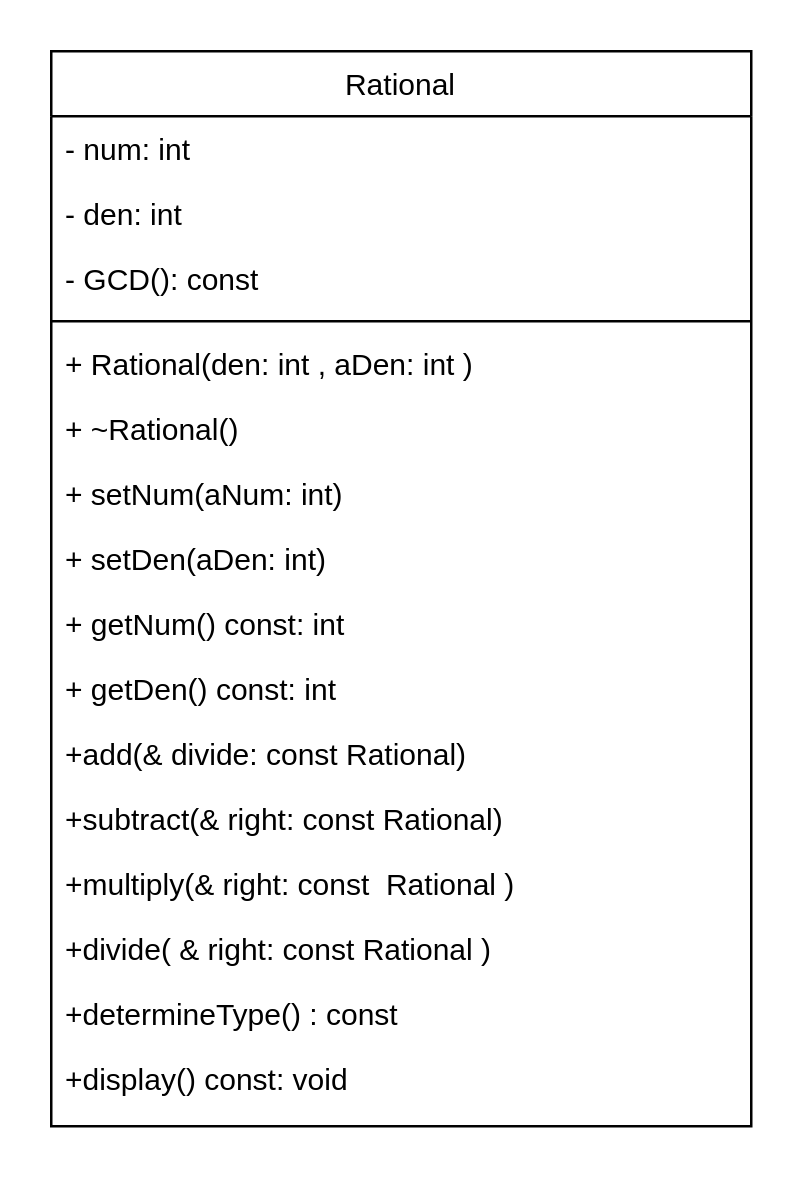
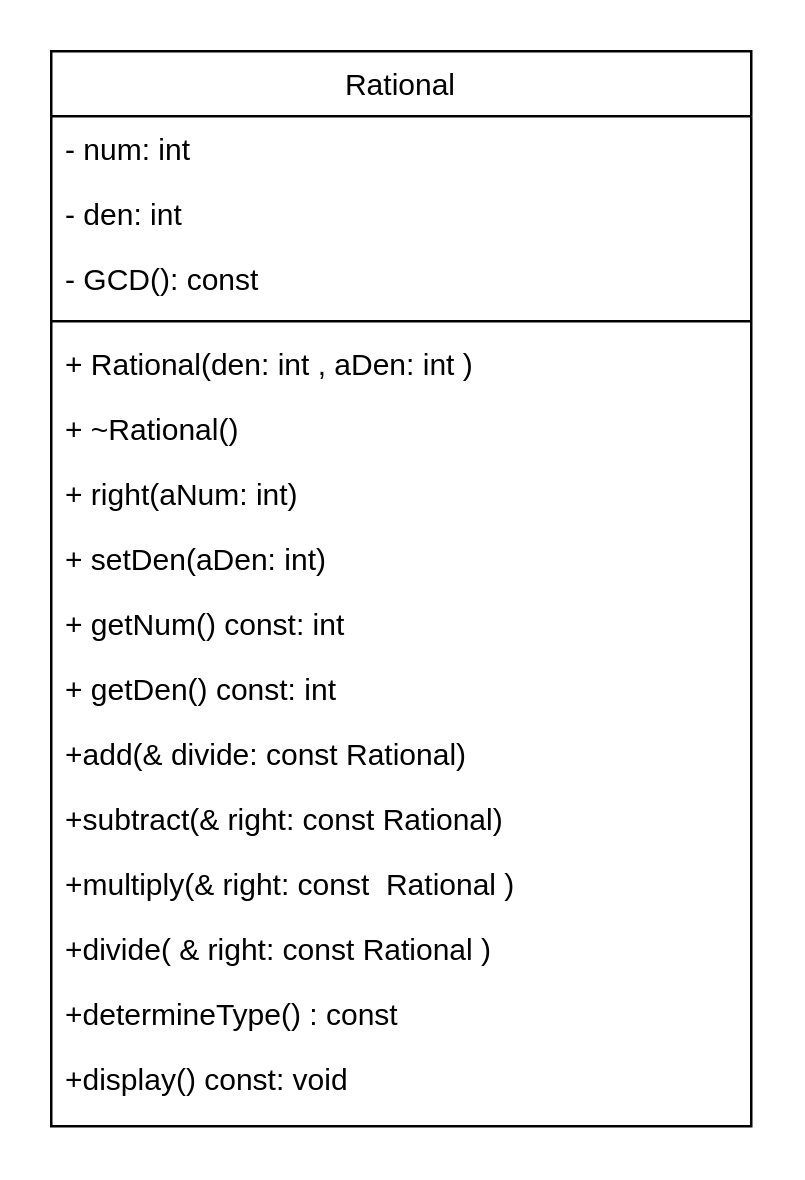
- <mxCell id="9" value="+ setNum(aNum: int)" style="text;align=left;verticalAlign=top;spacingLeft=4;spacingRight=4;overflow=hidden;rotatable=0;points=[[0,0.5],[1,0.5]];portConstraint=eastwest;" vertex="1" parent="2"><mxGeometry y="164" width="280" height="26" as="geometry" /></mxCell>
+ <mxCell id="9" value="+ right(aNum: int)" style="text;align=left;verticalAlign=top;spacingLeft=4;spacingRight=4;overflow=hidden;rotatable=0;points=[[0,0.5],[1,0.5]];portConstraint=eastwest;" vertex="1" parent="2"><mxGeometry y="164" width="280" height="26" as="geometry" /></mxCell>
